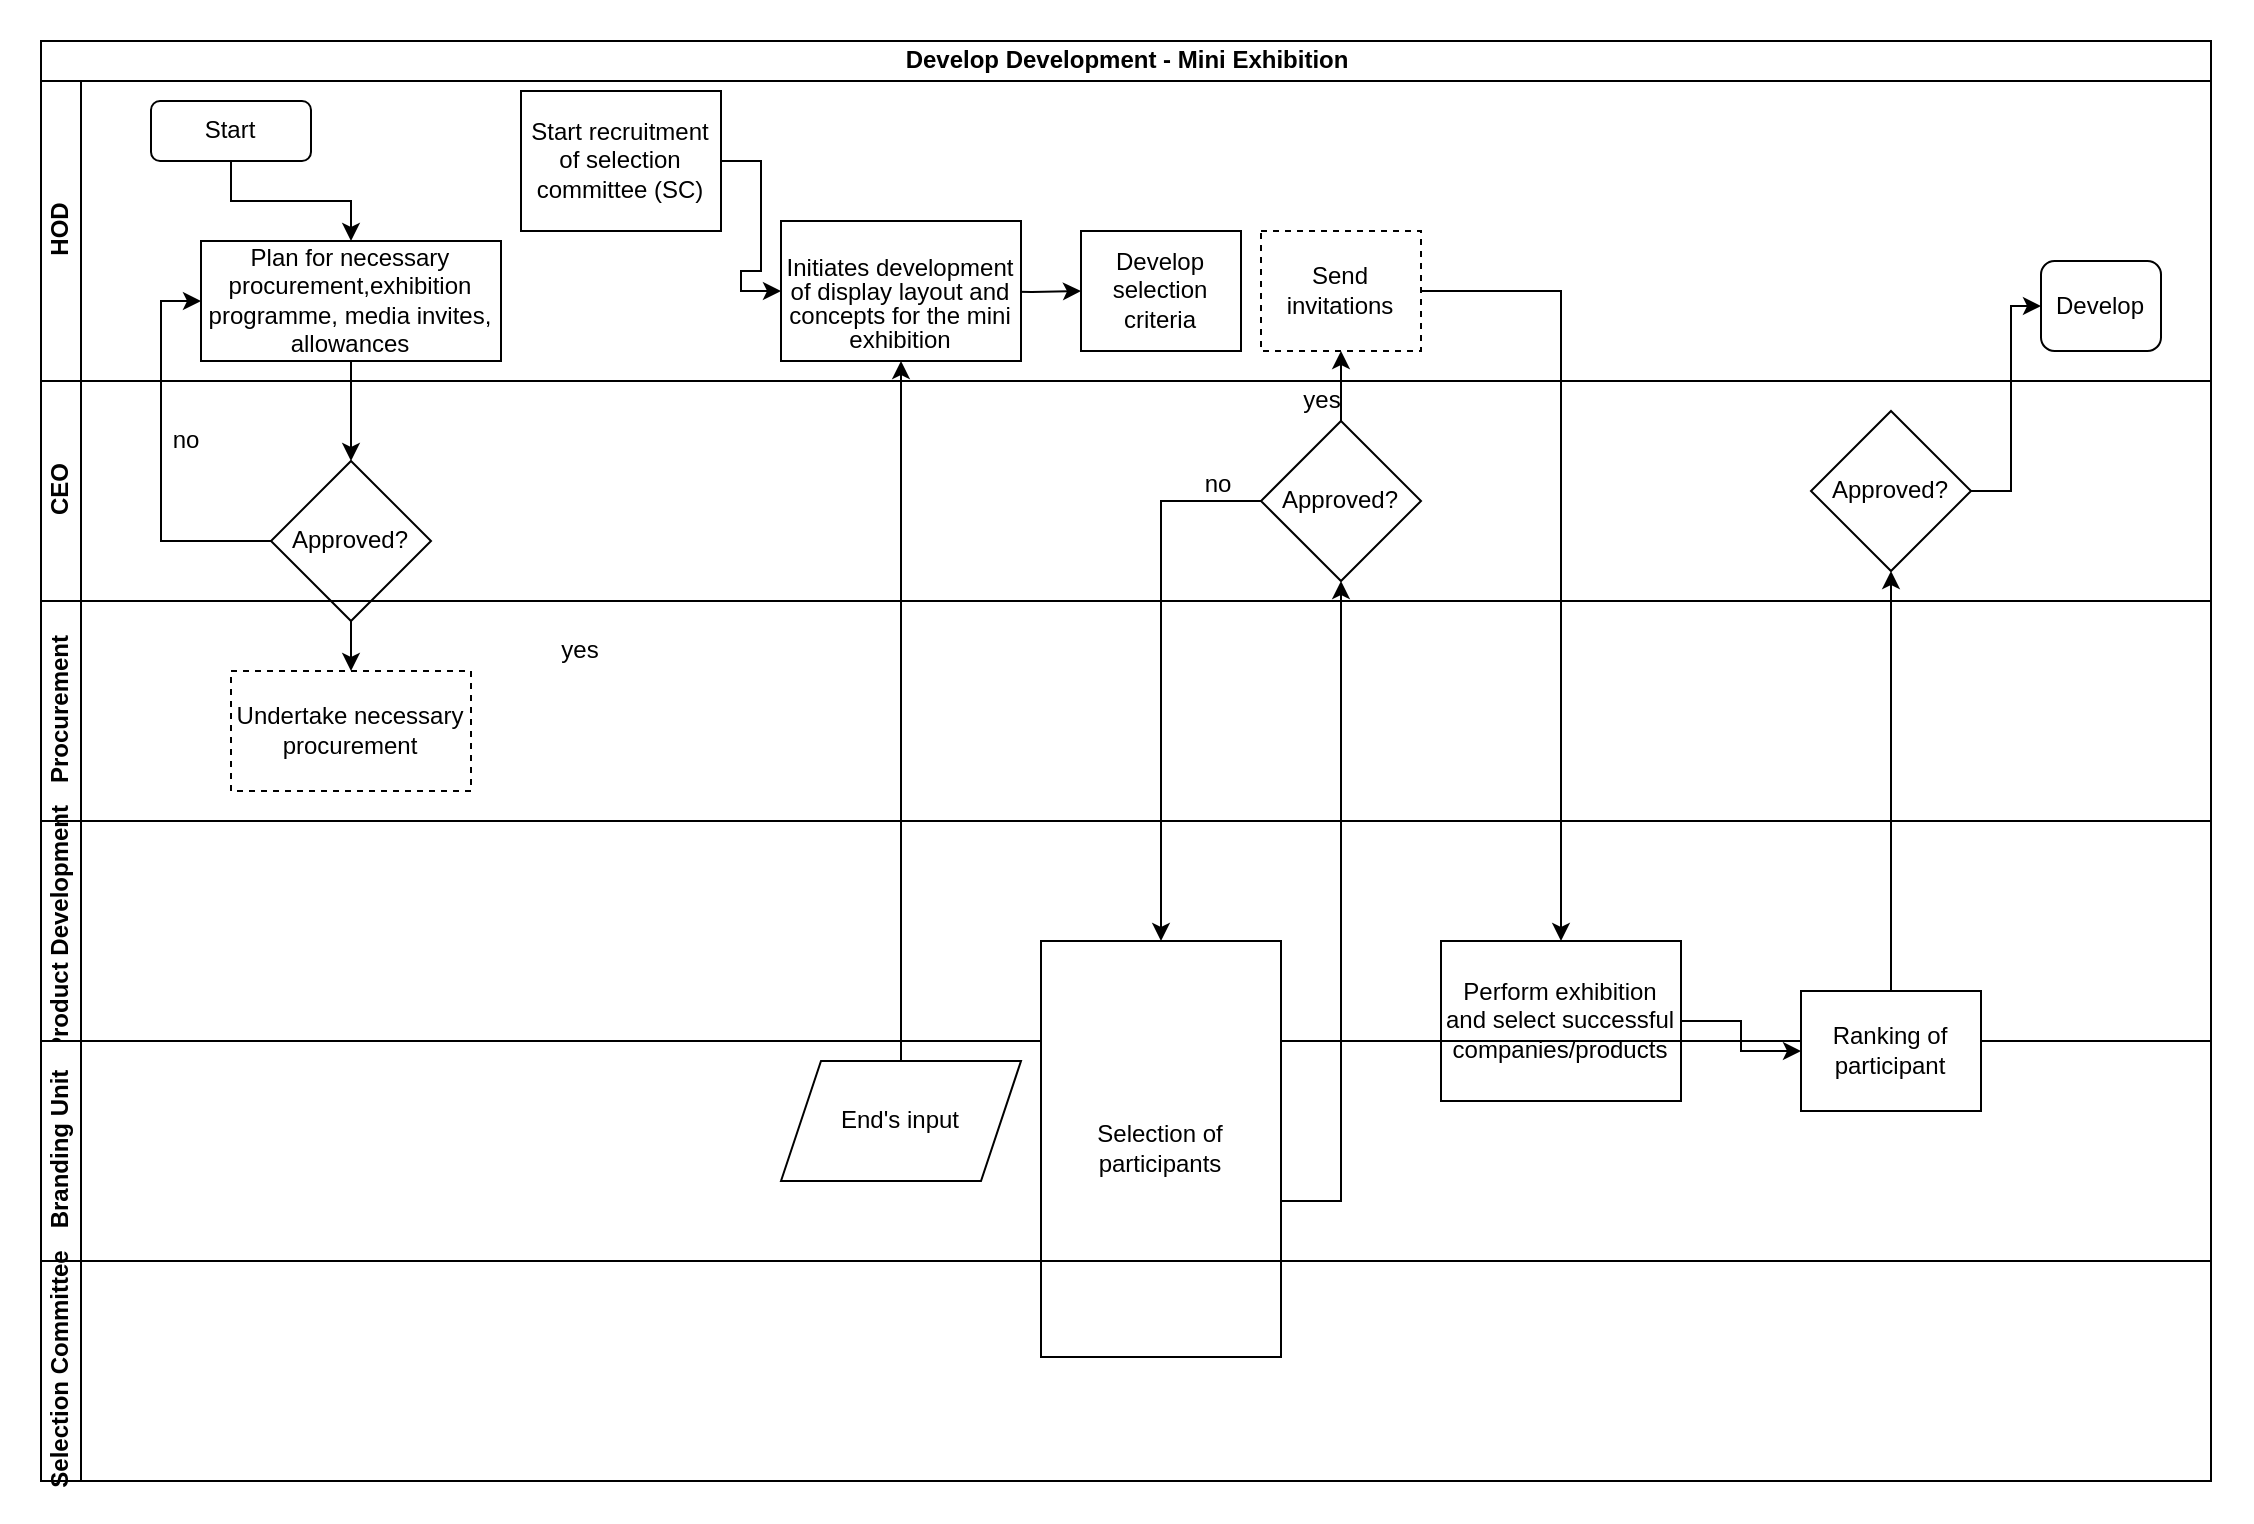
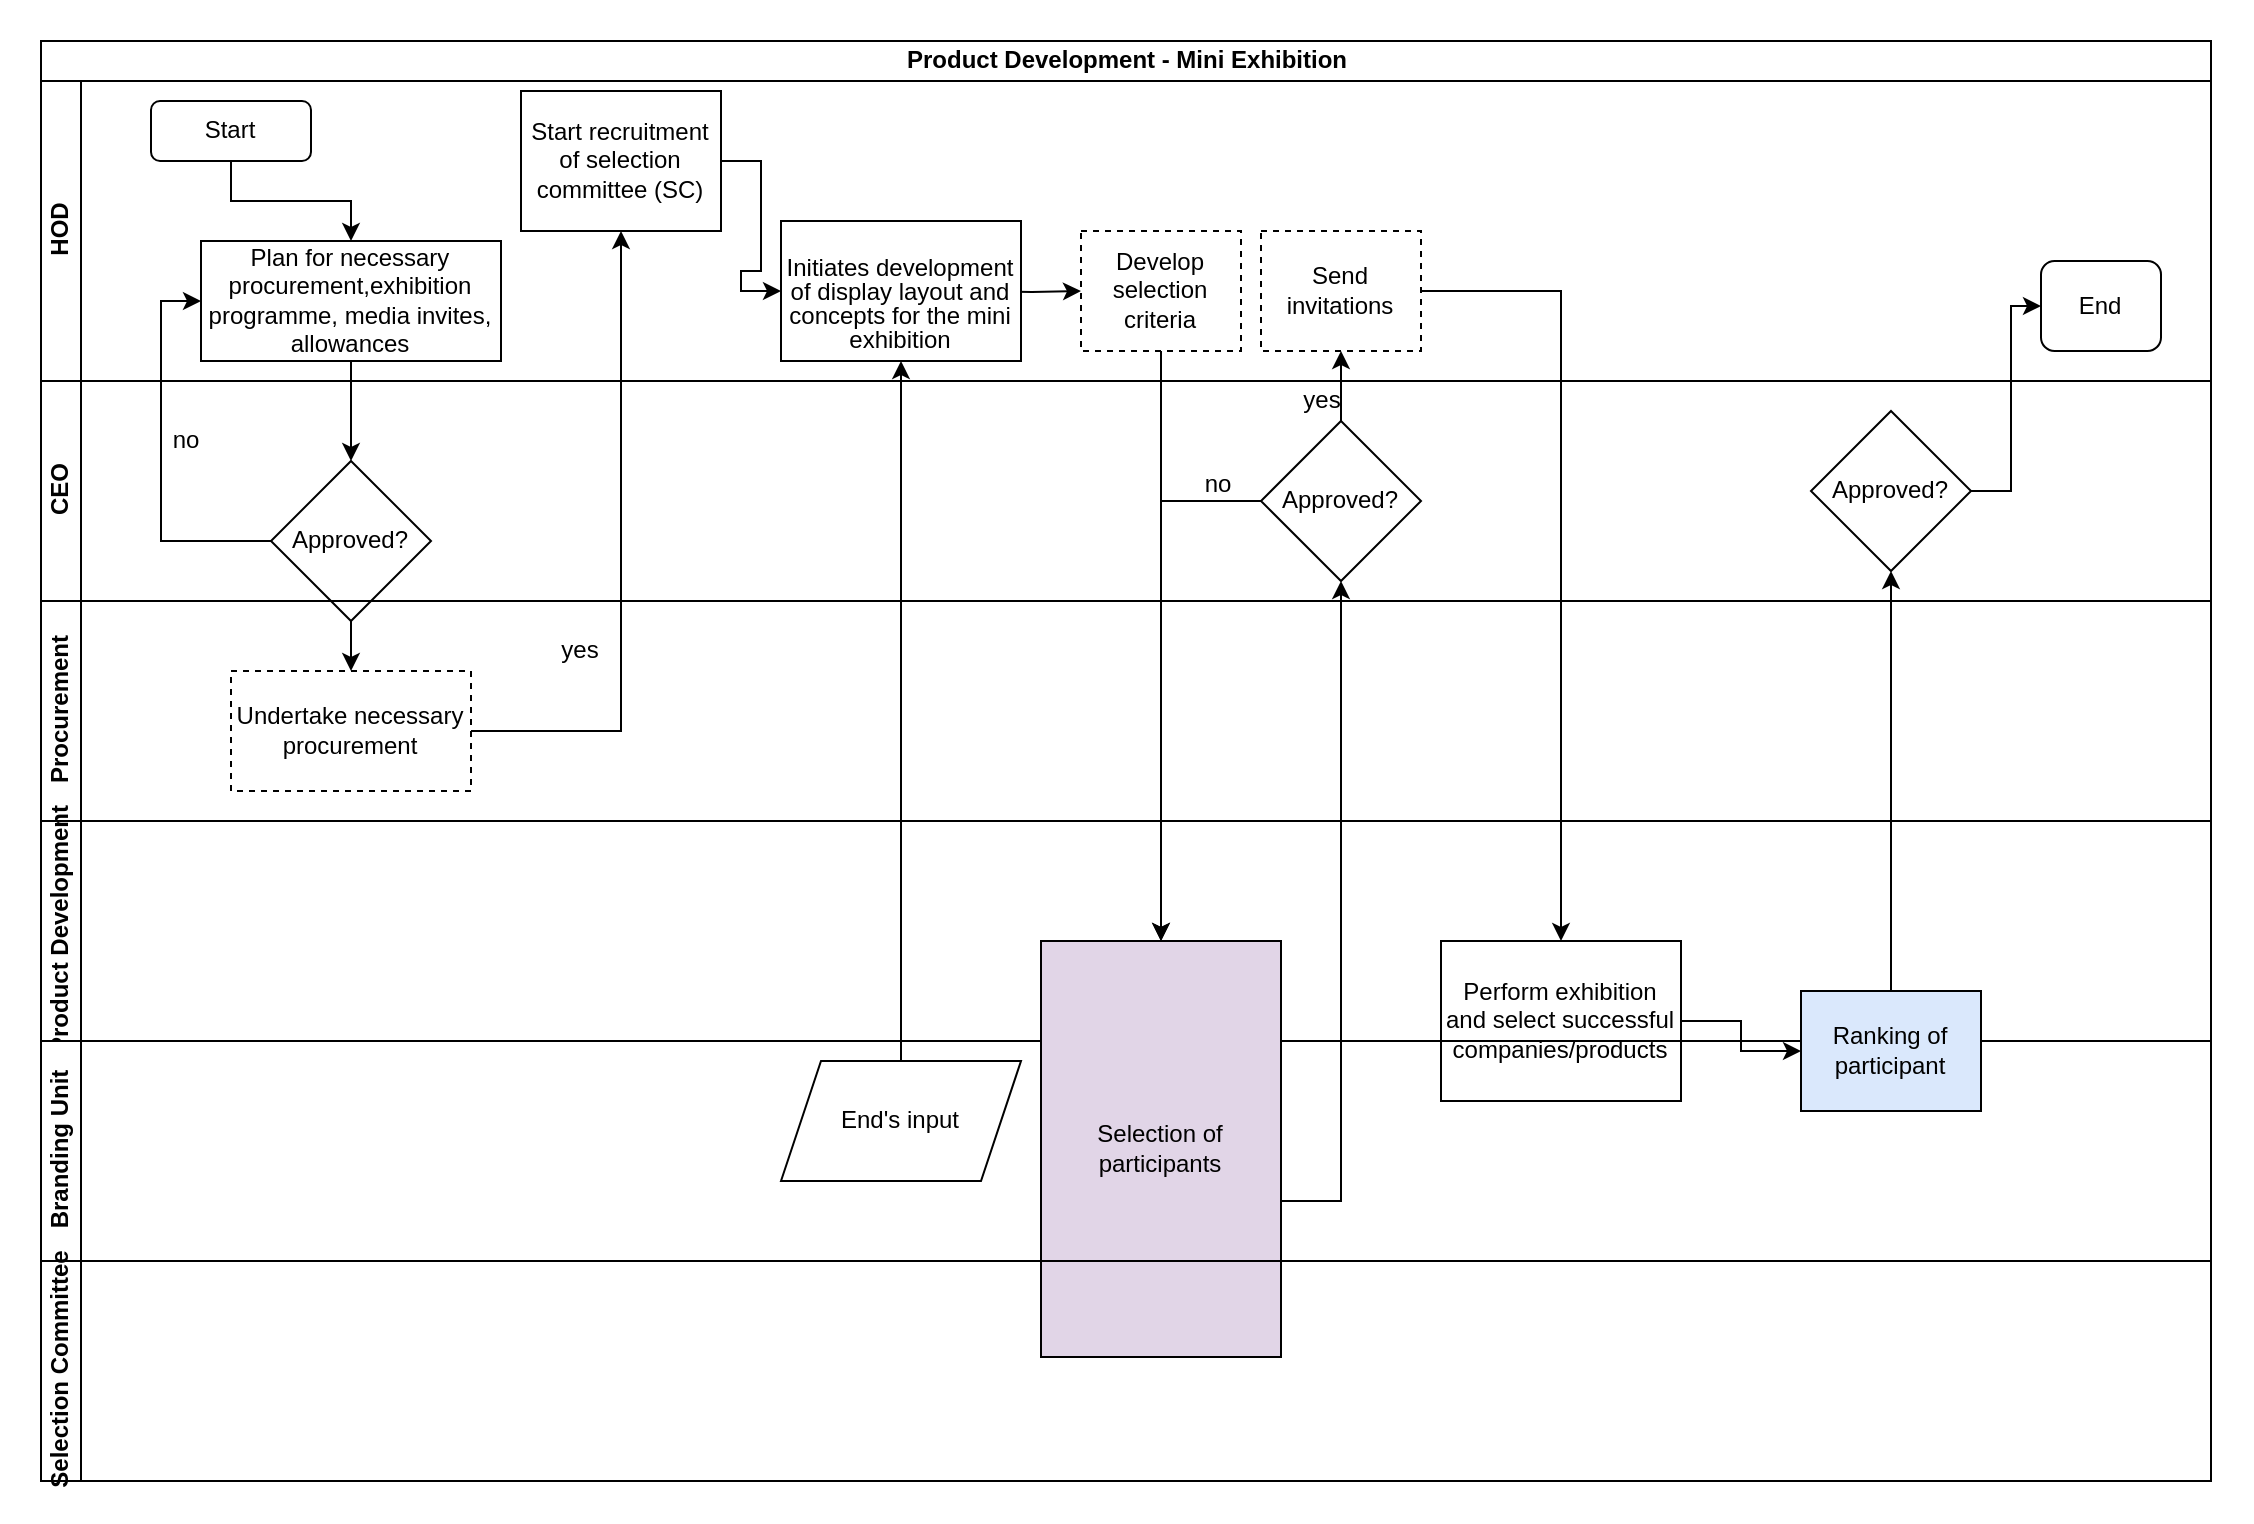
- <mxCell id="2" value="Develop Development - Mini Exhibition" style="swimlane;html=1;childLayout=stackLayout;resizeParent=1;resizeParentMax=0;horizontal=1;startSize=20;horizontalStack=0;" vertex="1" parent="1"><mxGeometry x="20" y="20" width="1085" height="720" as="geometry" /></mxCell>
+ <mxCell id="2" value="Product Development - Mini Exhibition" style="swimlane;html=1;childLayout=stackLayout;resizeParent=1;resizeParentMax=0;horizontal=1;startSize=20;horizontalStack=0;" vertex="1" parent="1"><mxGeometry x="20" y="20" width="1085" height="720" as="geometry" /></mxCell>
- <mxCell id="7" value="Develop selection criteria" style="whiteSpace=wrap;html=1;rounded=0;" vertex="1" parent="3"><mxGeometry x="520" y="75" width="80" height="60" as="geometry" /></mxCell>
+ <mxCell id="7" value="Develop selection criteria" style="whiteSpace=wrap;html=1;rounded=0;dashed=1;" vertex="1" parent="3"><mxGeometry x="520" y="75" width="80" height="60" as="geometry" /></mxCell>
- <mxCell id="13" value="Develop" style="rounded=1;whiteSpace=wrap;html=1;" vertex="1" parent="3"><mxGeometry x="1000" y="90" width="60" height="45" as="geometry" /></mxCell>
+ <mxCell id="13" value="End" style="rounded=1;whiteSpace=wrap;html=1;" vertex="1" parent="3"><mxGeometry x="1000" y="90" width="60" height="45" as="geometry" /></mxCell>
+ <mxCell id="35" value="" style="edgeStyle=orthogonalEdgeStyle;rounded=0;orthogonalLoop=1;jettySize=auto;html=1;" edge="1" parent="2" source="7" target="31"><mxGeometry relative="1" as="geometry" /></mxCell>
+ <mxCell id="26" value="" style="edgeStyle=orthogonalEdgeStyle;rounded=0;orthogonalLoop=1;jettySize=auto;html=1;" edge="1" parent="2" source="23" target="9"><mxGeometry relative="1" as="geometry" /></mxCell>
- <mxCell id="42" value="Ranking of participant" style="whiteSpace=wrap;html=1;rounded=0;" vertex="1" parent="1"><mxGeometry x="900" y="495" width="90" height="60" as="geometry" /></mxCell>
+ <mxCell id="42" value="Ranking of participant" style="whiteSpace=wrap;html=1;rounded=0;fillColor=#dae8fc;" vertex="1" parent="1"><mxGeometry x="900" y="495" width="90" height="60" as="geometry" /></mxCell>
- <mxCell id="31" value="Selection of participants" style="whiteSpace=wrap;html=1;rounded=0;" vertex="1" parent="29"><mxGeometry x="500" y="-50" width="120" height="208" as="geometry" /></mxCell>
+ <mxCell id="31" value="Selection of participants" style="whiteSpace=wrap;html=1;rounded=0;fillColor=#e1d5e7;" vertex="1" parent="29"><mxGeometry x="500" y="-50" width="120" height="208" as="geometry" /></mxCell>
